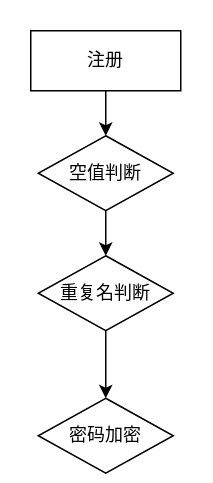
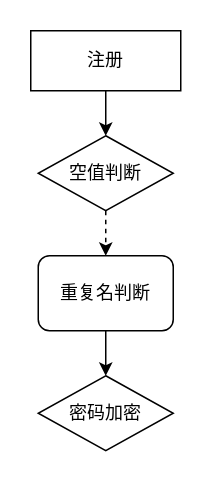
- <mxCell id="7" value="" style="endArrow=classic;html=1;fontColor=#000000;exitX=0.5;exitY=1;exitDx=0;exitDy=0;entryX=0.5;entryY=0;entryDx=0;entryDy=0;labelBackgroundColor=#000000;strokeColor=#000000;" edge="1" parent="1" source="3" target="4"><mxGeometry width="50" height="50" relative="1" as="geometry"><mxPoint x="80" y="70" as="sourcePoint" /><mxPoint x="80" y="100" as="targetPoint" /></mxGeometry></mxCell>
+ <mxCell id="7" value="" style="endArrow=classic;html=1;fontColor=#000000;exitX=0.5;exitY=1;exitDx=0;exitDy=0;entryX=0.5;entryY=0;entryDx=0;entryDy=0;labelBackgroundColor=#000000;strokeColor=#000000;dashed=1;" edge="1" parent="1" source="3" target="4"><mxGeometry width="50" height="50" relative="1" as="geometry"><mxPoint x="80" y="70" as="sourcePoint" /><mxPoint x="80" y="100" as="targetPoint" /></mxGeometry></mxCell>
- <mxCell id="4" value="重复名判断" style="rhombus;whiteSpace=wrap;html=1;fontColor=#000000;fillColor=#FFFFFF;" vertex="1" parent="1"><mxGeometry x="25" y="170" width="90" height="50" as="geometry" /></mxCell>
+ <mxCell id="4" value="重复名判断" style="whiteSpace=wrap;html=1;fontColor=#000000;fillColor=#FFFFFF;rounded=1;" vertex="1" parent="1"><mxGeometry x="25" y="170" width="90" height="50" as="geometry" /></mxCell>
- <mxCell id="5" value="密码加密" style="rhombus;whiteSpace=wrap;html=1;fontColor=#000000;fillColor=#FFFFFF;" vertex="1" parent="1"><mxGeometry x="25" y="265" width="90" height="50" as="geometry" /></mxCell>
+ <mxCell id="5" value="密码加密" style="rhombus;whiteSpace=wrap;html=1;fontColor=#000000;fillColor=#FFFFFF;" vertex="1" parent="1"><mxGeometry x="25" y="250" width="90" height="50" as="geometry" /></mxCell>
